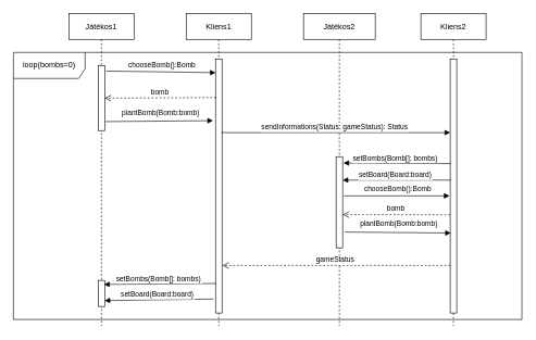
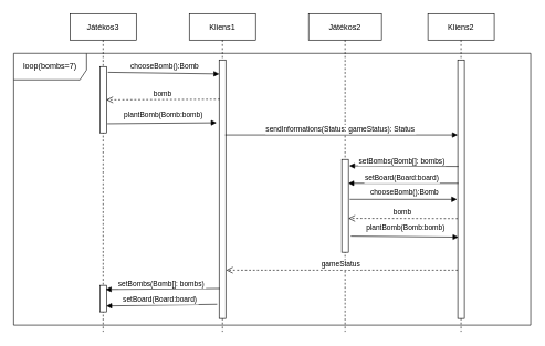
- <mxCell id="2" value="Játékos1" style="shape=umlLifeline;perimeter=lifelinePerimeter;container=1;collapsible=0;recursiveResize=0;rounded=0;shadow=0;strokeWidth=1;" parent="1" vertex="1"><mxGeometry x="105" y="20" width="100" height="480" as="geometry" /></mxCell>
+ <mxCell id="2" value="Játékos3" style="shape=umlLifeline;perimeter=lifelinePerimeter;container=1;collapsible=0;recursiveResize=0;rounded=0;shadow=0;strokeWidth=1;" parent="1" vertex="1"><mxGeometry x="105" y="20" width="100" height="480" as="geometry" /></mxCell>
- <mxCell id="18" value="loop(bombs=0)" style="shape=umlFrame;whiteSpace=wrap;html=1;glass=0;fillColor=none;width=110;height=40;" parent="1" vertex="1"><mxGeometry x="20" y="80" width="780" height="410" as="geometry" /></mxCell>
+ <mxCell id="18" value="loop(bombs=7)" style="shape=umlFrame;whiteSpace=wrap;html=1;glass=0;fillColor=none;width=110;height=40;" parent="1" vertex="1"><mxGeometry x="20" y="80" width="780" height="410" as="geometry" /></mxCell>
